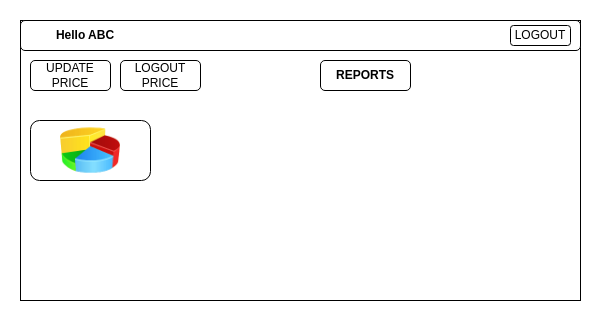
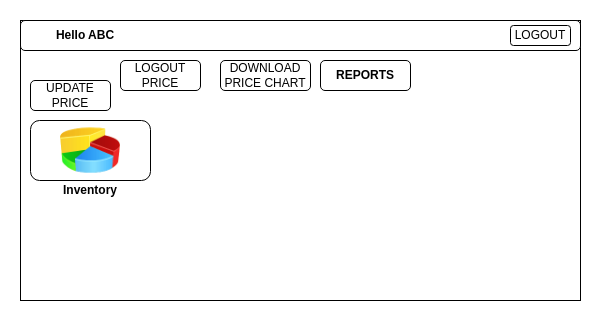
- <mxCell id="6" value="UPDATE PRICE" style="rounded=1;whiteSpace=wrap;html=1;" vertex="1" parent="1"><mxGeometry x="30" y="60" width="80" height="30" as="geometry" /></mxCell>
+ <mxCell id="6" value="UPDATE PRICE" style="rounded=1;whiteSpace=wrap;html=1;" vertex="1" parent="1"><mxGeometry x="30" y="80" width="80" height="30" as="geometry" /></mxCell>
+ <mxCell id="8" value="DOWNLOAD PRICE CHART" style="rounded=1;whiteSpace=wrap;html=1;" vertex="1" parent="1"><mxGeometry x="220" y="60" width="90" height="30" as="geometry" /></mxCell>
+ <mxCell id="13" value="&lt;b&gt;Inventory&lt;/b&gt;" style="text;html=1;strokeColor=none;fillColor=none;align=center;verticalAlign=middle;whiteSpace=wrap;rounded=0;" vertex="1" parent="1"><mxGeometry x="50" y="180" width="80" height="20" as="geometry" /></mxCell>
